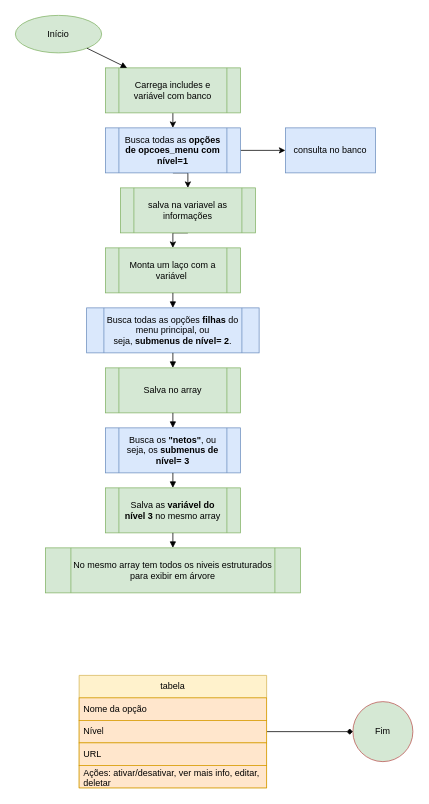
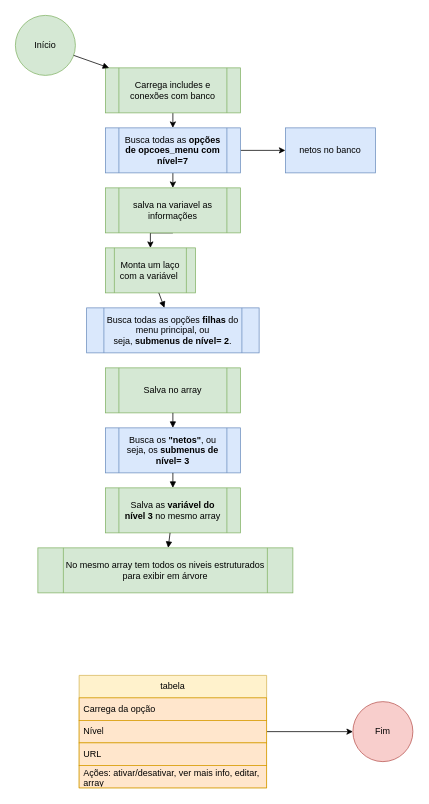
- <mxCell id="2" value="Início" style="ellipse;whiteSpace=wrap;html=1;fillColor=#d5e8d4;strokeColor=#82b366;" vertex="1" parent="1"><mxGeometry x="20" y="20" width="115" height="50" as="geometry" /></mxCell>
+ <mxCell id="2" value="Início" style="ellipse;whiteSpace=wrap;html=1;fillColor=#d5e8d4;strokeColor=#82b366;" vertex="1" parent="1"><mxGeometry x="20" y="20" width="80" height="80" as="geometry" /></mxCell>
- <mxCell id="4" value="Carrega includes e variável com banco" style="shape=process;whiteSpace=wrap;html=1;fillColor=#d5e8d4;strokeColor=#82b366;" vertex="1" parent="1"><mxGeometry x="140" y="90" width="180" height="60" as="geometry" /></mxCell>
+ <mxCell id="4" value="Carrega includes e conexões com banco" style="shape=process;whiteSpace=wrap;html=1;fillColor=#d5e8d4;strokeColor=#82b366;" vertex="1" parent="1"><mxGeometry x="140" y="90" width="180" height="60" as="geometry" /></mxCell>
- <mxCell id="7" value="Busca todas as &lt;strong data-end=&quot;882&quot; data-start=&quot;853&quot;&gt;opções de opcoes_menu com nível=1&lt;/strong&gt;" style="shape=process;whiteSpace=wrap;html=1;fillColor=#dae8fc;strokeColor=#6c8ebf;" vertex="1" parent="1"><mxGeometry x="140" y="170" width="180" height="60" as="geometry" /></mxCell>
+ <mxCell id="7" value="Busca todas as &lt;strong data-end=&quot;882&quot; data-start=&quot;853&quot;&gt;opções de opcoes_menu com nível=7&lt;/strong&gt;" style="shape=process;whiteSpace=wrap;html=1;fillColor=#dae8fc;strokeColor=#6c8ebf;" vertex="1" parent="1"><mxGeometry x="140" y="170" width="180" height="60" as="geometry" /></mxCell>
- <mxCell id="23" value="consulta no banco" style="whiteSpace=wrap;html=1;fillColor=#dae8fc;strokeColor=#6c8ebf;" vertex="1" parent="1"><mxGeometry x="380" y="170" width="120" height="60" as="geometry" /></mxCell>
+ <mxCell id="23" value="netos no banco" style="whiteSpace=wrap;html=1;fillColor=#dae8fc;strokeColor=#6c8ebf;" vertex="1" parent="1"><mxGeometry x="380" y="170" width="120" height="60" as="geometry" /></mxCell>
- <mxCell id="22" value="salva na variavel as informações" style="shape=process;whiteSpace=wrap;html=1;fillColor=#d5e8d4;strokeColor=#82b366;" vertex="1" parent="1"><mxGeometry x="160" y="250" width="180" height="60" as="geometry" /></mxCell>
+ <mxCell id="22" value="salva na variavel as informações" style="shape=process;whiteSpace=wrap;html=1;fillColor=#d5e8d4;strokeColor=#82b366;" vertex="1" parent="1"><mxGeometry x="140" y="250" width="180" height="60" as="geometry" /></mxCell>
- <mxCell id="8" value="Monta um laço com a variável&amp;nbsp;" style="shape=process;whiteSpace=wrap;html=1;fillColor=#d5e8d4;strokeColor=#82b366;" vertex="1" parent="1"><mxGeometry x="140" y="330" width="180" height="60" as="geometry" /></mxCell>
+ <mxCell id="8" value="Monta um laço com a variável&amp;nbsp;" style="shape=process;whiteSpace=wrap;html=1;fillColor=#d5e8d4;strokeColor=#82b366;" vertex="1" parent="1"><mxGeometry x="140" y="330" width="120" height="60" as="geometry" /></mxCell>
- <mxCell id="17" style="endArrow=block;" edge="1" parent="1" source="9" target="10"><mxGeometry relative="1" as="geometry" /></mxCell>
- <mxCell id="13" value="No mesmo array tem todos os niveis estruturados para exibir em árvore" style="shape=process;whiteSpace=wrap;html=1;fillColor=#d5e8d4;strokeColor=#82b366;" vertex="1" parent="1"><mxGeometry x="60" y="730" width="340" height="60" as="geometry" /></mxCell>
+ <mxCell id="13" value="No mesmo array tem todos os niveis estruturados para exibir em árvore" style="shape=process;whiteSpace=wrap;html=1;fillColor=#d5e8d4;strokeColor=#82b366;" vertex="1" parent="1"><mxGeometry x="50" y="730" width="340" height="60" as="geometry" /></mxCell>
- <mxCell id="26" value="Nome da opção" style="text;strokeColor=#d79b00;fillColor=#ffe6cc;align=left;verticalAlign=middle;spacingLeft=4;spacingRight=4;overflow=hidden;points=[[0,0.5],[1,0.5]];portConstraint=eastwest;rotatable=0;whiteSpace=wrap;html=1;" vertex="1" parent="25"><mxGeometry y="30" width="250" height="30" as="geometry" /></mxCell>
+ <mxCell id="26" value="Carrega da opção" style="text;strokeColor=#d79b00;fillColor=#ffe6cc;align=left;verticalAlign=middle;spacingLeft=4;spacingRight=4;overflow=hidden;points=[[0,0.5],[1,0.5]];portConstraint=eastwest;rotatable=0;whiteSpace=wrap;html=1;" vertex="1" parent="25"><mxGeometry y="30" width="250" height="30" as="geometry" /></mxCell>
- <mxCell id="24" style="edgeStyle=orthogonalEdgeStyle;rounded=0;orthogonalLoop=1;jettySize=auto;html=1;entryX=0;entryY=0.5;entryDx=0;entryDy=0;endArrow=diamond;" edge="1" parent="1" source="25" target="14"><mxGeometry relative="1" as="geometry" /></mxCell>
+ <mxCell id="24" style="edgeStyle=orthogonalEdgeStyle;rounded=0;orthogonalLoop=1;jettySize=auto;html=1;entryX=0;entryY=0.5;entryDx=0;entryDy=0;" edge="1" parent="1" source="25" target="14"><mxGeometry relative="1" as="geometry" /></mxCell>
- <mxCell id="14" value="Fim" style="ellipse;whiteSpace=wrap;html=1;fillColor=#d5e8d4;strokeColor=#b85450;" vertex="1" parent="1"><mxGeometry x="470" y="935" width="80" height="80" as="geometry" /></mxCell>
+ <mxCell id="14" value="Fim" style="ellipse;whiteSpace=wrap;html=1;fillColor=#f8cecc;strokeColor=#b85450;" vertex="1" parent="1"><mxGeometry x="470" y="935" width="80" height="80" as="geometry" /></mxCell>
- <mxCell id="29" value="Ações: ativar/desativar, ver mais info, editar, deletar" style="text;strokeColor=#d79b00;fillColor=#ffe6cc;align=left;verticalAlign=middle;spacingLeft=4;spacingRight=4;overflow=hidden;points=[[0,0.5],[1,0.5]];portConstraint=eastwest;rotatable=0;whiteSpace=wrap;html=1;" vertex="1" parent="25"><mxGeometry y="120" width="250" height="30" as="geometry" /></mxCell>
+ <mxCell id="29" value="Ações: ativar/desativar, ver mais info, editar, array" style="text;strokeColor=#d79b00;fillColor=#ffe6cc;align=left;verticalAlign=middle;spacingLeft=4;spacingRight=4;overflow=hidden;points=[[0,0.5],[1,0.5]];portConstraint=eastwest;rotatable=0;whiteSpace=wrap;html=1;" vertex="1" parent="25"><mxGeometry y="120" width="250" height="30" as="geometry" /></mxCell>
